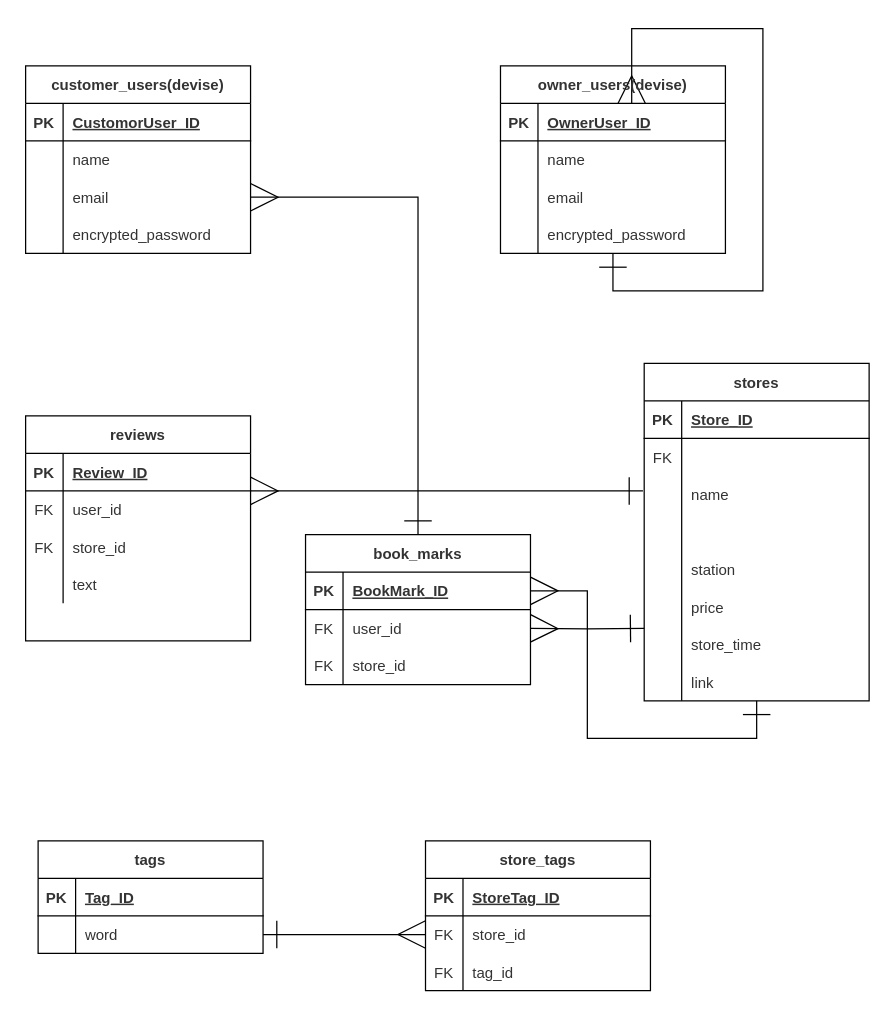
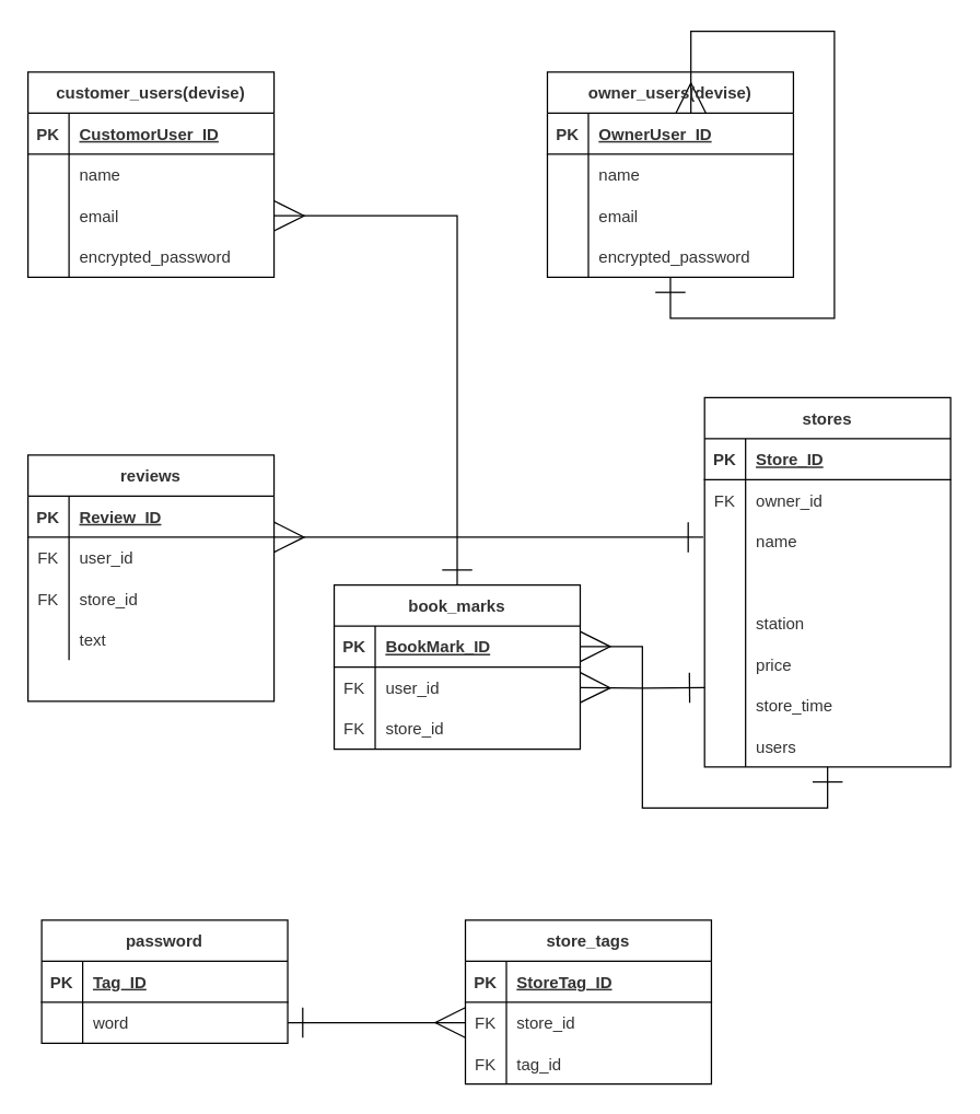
+ <mxCell id="22" value="owner_id" style="shape=partialRectangle;connectable=0;top=0;left=0;bottom=0;right=0;align=left;spacingLeft=6;overflow=hidden;fontColor=#333333;strokeColor=#000000;fillColor=none;" parent="20" vertex="1"><mxGeometry x="30" width="150" height="30" as="geometry" /></mxCell>
- <mxCell id="39" value="link" style="shape=partialRectangle;connectable=0;top=0;left=0;bottom=0;right=0;align=left;spacingLeft=6;overflow=hidden;fontColor=#333333;strokeColor=#000000;fillColor=none;" parent="37" vertex="1"><mxGeometry x="30" width="150" height="30" as="geometry" /></mxCell>
+ <mxCell id="39" value="users" style="shape=partialRectangle;connectable=0;top=0;left=0;bottom=0;right=0;align=left;spacingLeft=6;overflow=hidden;fontColor=#333333;strokeColor=#000000;fillColor=none;" parent="37" vertex="1"><mxGeometry x="30" width="150" height="30" as="geometry" /></mxCell>
- <mxCell id="69" value="tags" style="shape=table;startSize=30;container=1;collapsible=1;childLayout=tableLayout;fixedRows=1;rowLines=0;fontStyle=1;align=center;resizeLast=1;fontColor=#333333;strokeColor=#000000;fillColor=none;" parent="1" vertex="1"><mxGeometry x="30" y="640" width="180" height="90" as="geometry" /></mxCell>
+ <mxCell id="69" value="password" style="shape=table;startSize=30;container=1;collapsible=1;childLayout=tableLayout;fixedRows=1;rowLines=0;fontStyle=1;align=center;resizeLast=1;fontColor=#333333;strokeColor=#000000;fillColor=none;" parent="1" vertex="1"><mxGeometry x="30" y="640" width="180" height="90" as="geometry" /></mxCell>
